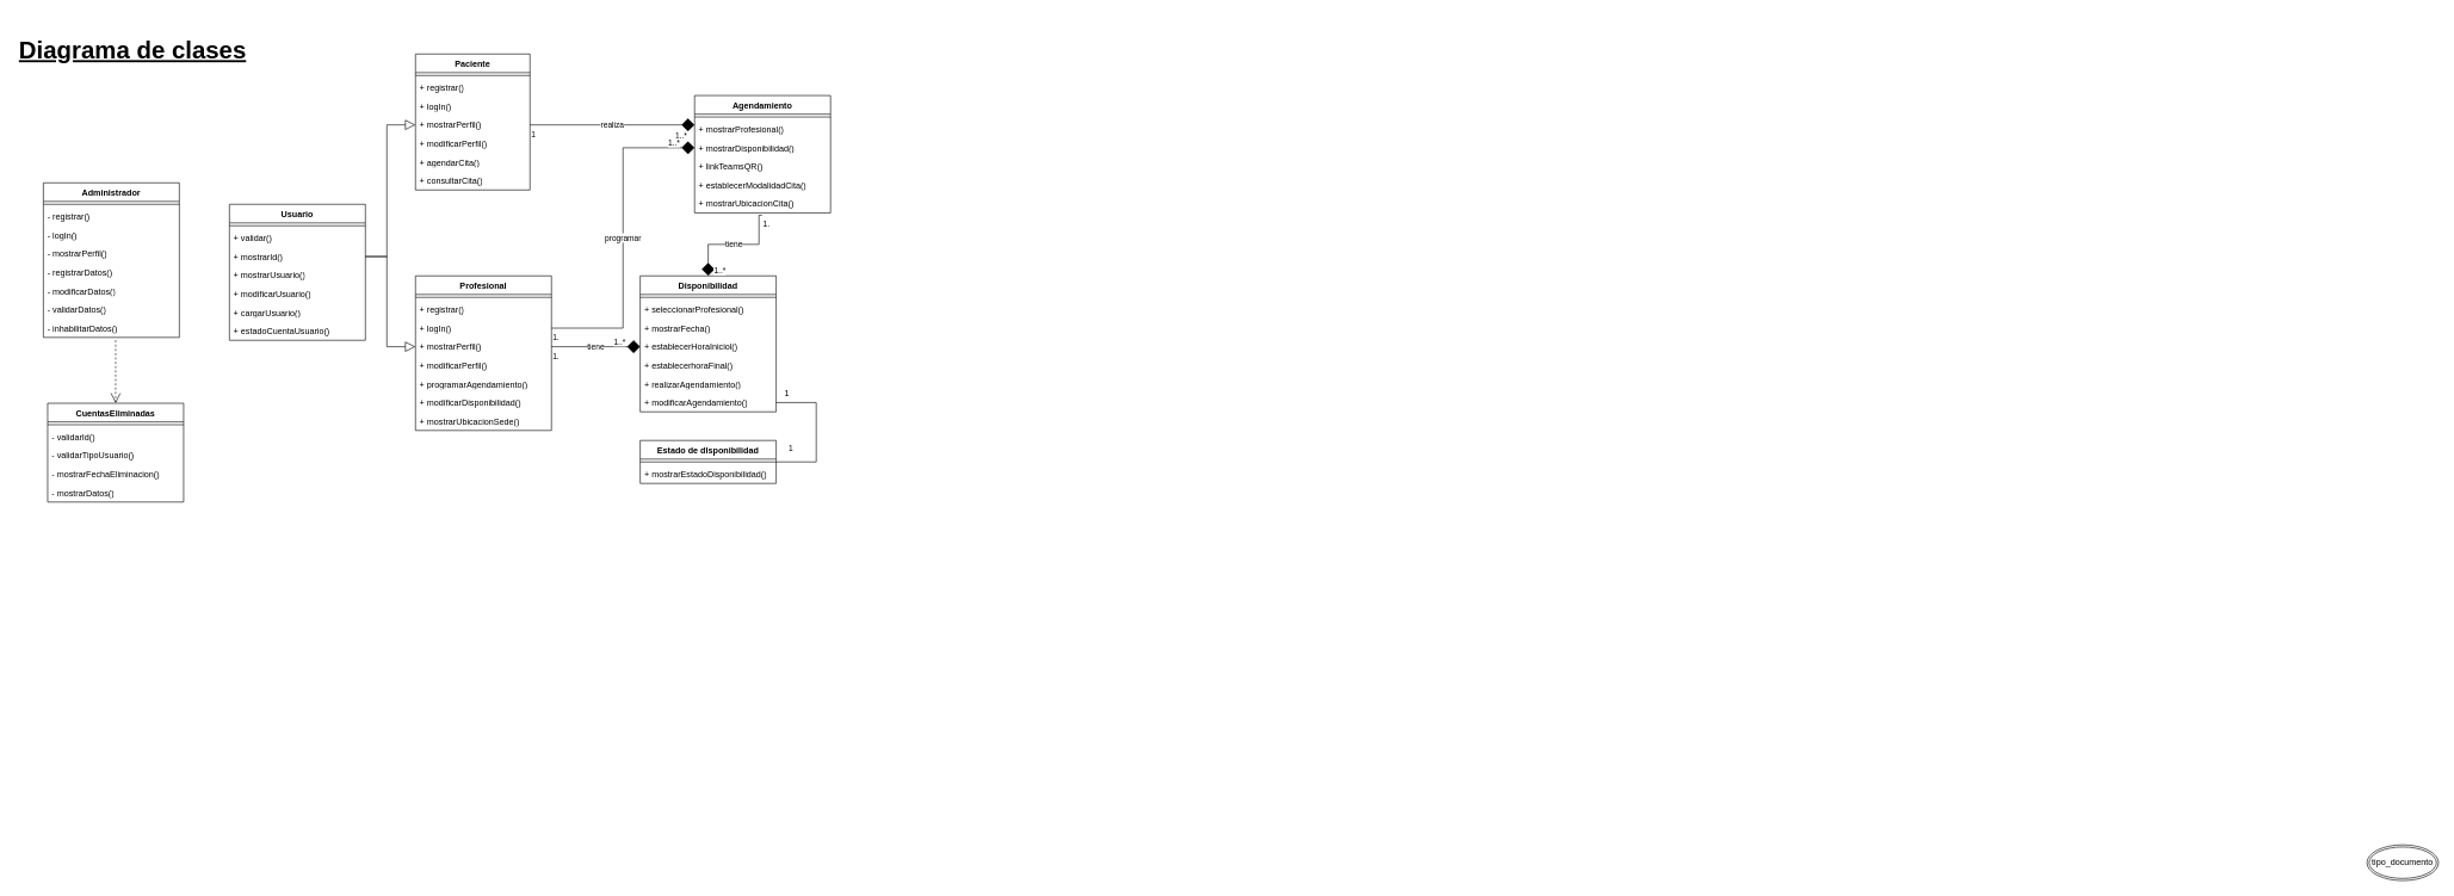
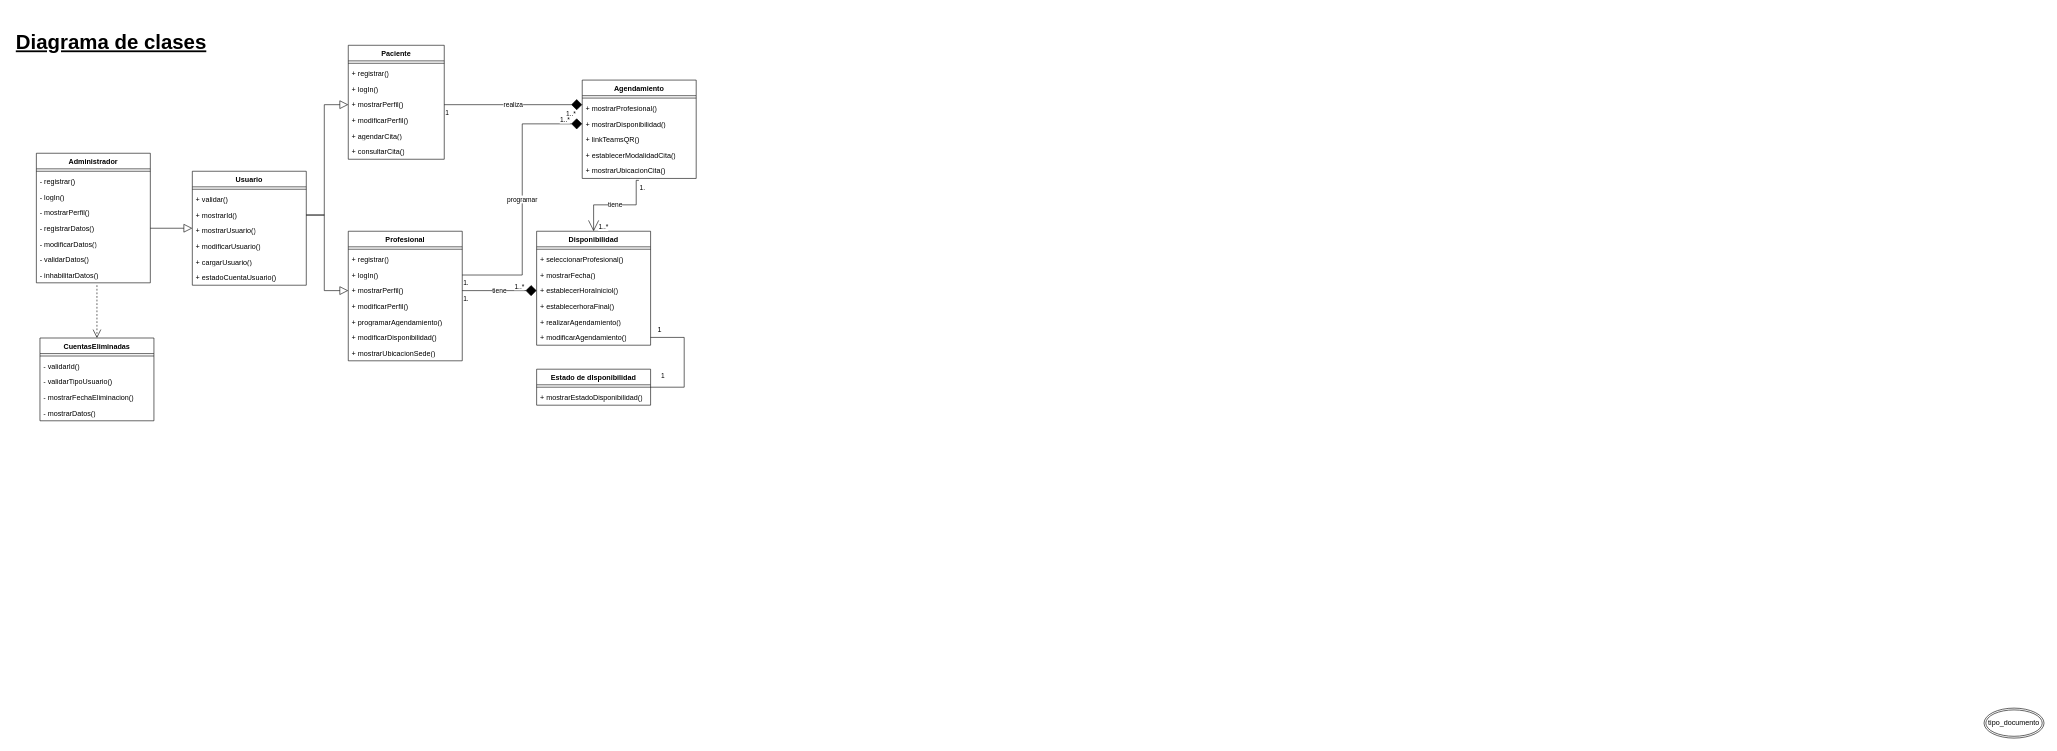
- <mxCell id="60" value="tiene" style="endArrow=diamond;html=1;endSize=16;startArrow=none;startSize=14;startFill=0;edgeStyle=orthogonalEdgeStyle;rounded=0;exitX=0.497;exitY=1.124;exitDx=0;exitDy=0;entryX=0.5;entryY=0;entryDx=0;entryDy=0;endFill=1;exitPerimeter=0;targetPerimeterSpacing=6;" parent="1" source="42" target="28" edge="1"><mxGeometry relative="1" as="geometry"><mxPoint x="770" y="264" as="sourcePoint" /><mxPoint x="930" y="223" as="targetPoint" /><Array as="points"><mxPoint x="1060" y="300" /><mxPoint x="1060" y="341" /><mxPoint x="989" y="341" /></Array></mxGeometry></mxCell>
+ <mxCell id="60" value="tiene" style="endArrow=open;html=1;endSize=16;startArrow=none;startSize=14;startFill=0;edgeStyle=orthogonalEdgeStyle;rounded=0;exitX=0.497;exitY=1.124;exitDx=0;exitDy=0;entryX=0.5;entryY=0;entryDx=0;entryDy=0;endFill=1;exitPerimeter=0;targetPerimeterSpacing=6;" parent="1" source="42" target="28" edge="1"><mxGeometry relative="1" as="geometry"><mxPoint x="770" y="264" as="sourcePoint" /><mxPoint x="930" y="223" as="targetPoint" /><Array as="points"><mxPoint x="1060" y="300" /><mxPoint x="1060" y="341" /><mxPoint x="989" y="341" /></Array></mxGeometry></mxCell>
+ <mxCell id="56" style="edgeStyle=orthogonalEdgeStyle;rounded=0;orthogonalLoop=1;jettySize=auto;html=1;entryX=0;entryY=0.5;entryDx=0;entryDy=0;endArrow=block;endFill=0;endSize=12;startSize=14;" parent="1" source="24" target="46" edge="1"><mxGeometry relative="1" as="geometry" /></mxCell>
